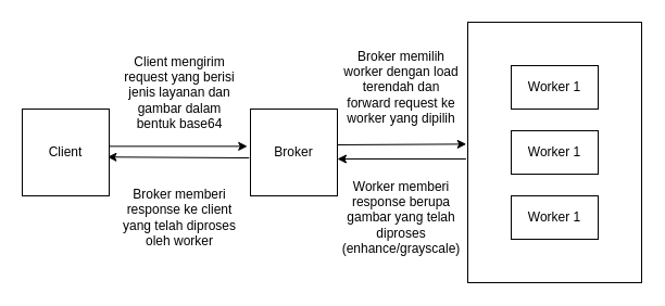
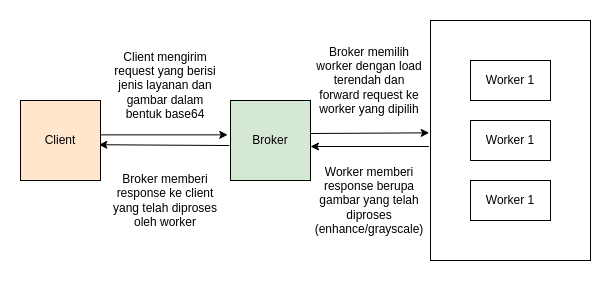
- <mxCell id="2" value="Client" style="whiteSpace=wrap;html=1;aspect=fixed;" vertex="1" parent="1"><mxGeometry x="20" y="100" width="80" height="80" as="geometry" /></mxCell>
+ <mxCell id="2" value="Client" style="whiteSpace=wrap;html=1;aspect=fixed;fillColor=#ffe6cc;" vertex="1" parent="1"><mxGeometry x="20" y="100" width="80" height="80" as="geometry" /></mxCell>
- <mxCell id="3" value="Broker" style="whiteSpace=wrap;html=1;aspect=fixed;" vertex="1" parent="1"><mxGeometry x="230" y="100" width="80" height="80" as="geometry" /></mxCell>
+ <mxCell id="3" value="Broker" style="whiteSpace=wrap;html=1;aspect=fixed;fillColor=#d5e8d4;" vertex="1" parent="1"><mxGeometry x="230" y="100" width="80" height="80" as="geometry" /></mxCell>
